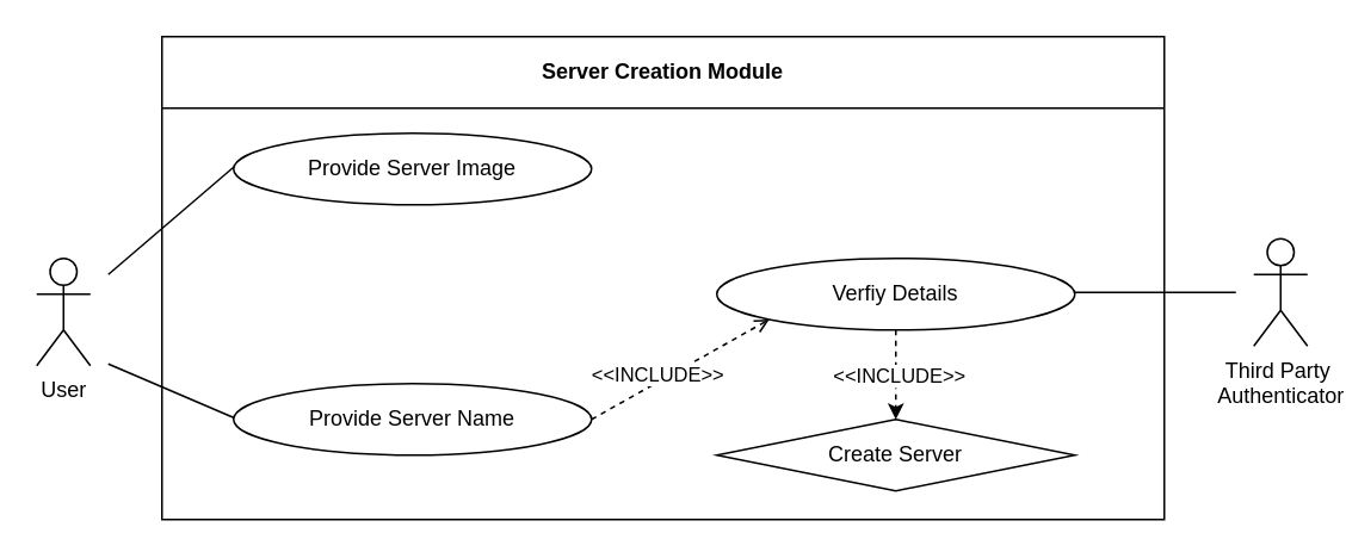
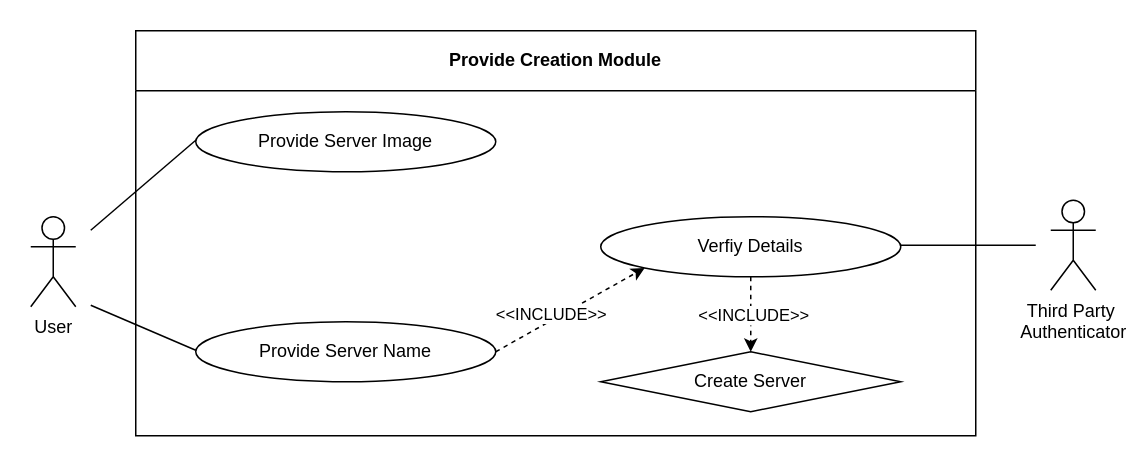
- <mxCell id="2" value="Server Creation Module" style="swimlane;whiteSpace=wrap;html=1;startSize=40;fillColor=none;" parent="1" vertex="1"><mxGeometry x="90" y="20" width="560" height="270" as="geometry" /></mxCell>
+ <mxCell id="2" value="Provide Creation Module" style="swimlane;whiteSpace=wrap;html=1;startSize=40;fillColor=none;" parent="1" vertex="1"><mxGeometry x="90" y="20" width="560" height="270" as="geometry" /></mxCell>
- <mxCell id="6" value="" style="edgeStyle=none;orthogonalLoop=1;jettySize=auto;html=1;rounded=0;exitX=1;exitY=0.5;exitDx=0;exitDy=0;entryX=0;entryY=1;entryDx=0;entryDy=0;dashed=1;endArrow=open;" parent="2" source="3" target="5" edge="1"><mxGeometry width="100" relative="1" as="geometry"><mxPoint x="340" y="114" as="sourcePoint" /><mxPoint x="440" y="114" as="targetPoint" /><Array as="points" /></mxGeometry></mxCell>
+ <mxCell id="6" value="" style="edgeStyle=none;orthogonalLoop=1;jettySize=auto;html=1;rounded=0;exitX=1;exitY=0.5;exitDx=0;exitDy=0;entryX=0;entryY=1;entryDx=0;entryDy=0;dashed=1;" parent="2" source="3" target="5" edge="1"><mxGeometry width="100" relative="1" as="geometry"><mxPoint x="340" y="114" as="sourcePoint" /><mxPoint x="440" y="114" as="targetPoint" /><Array as="points" /></mxGeometry></mxCell>
